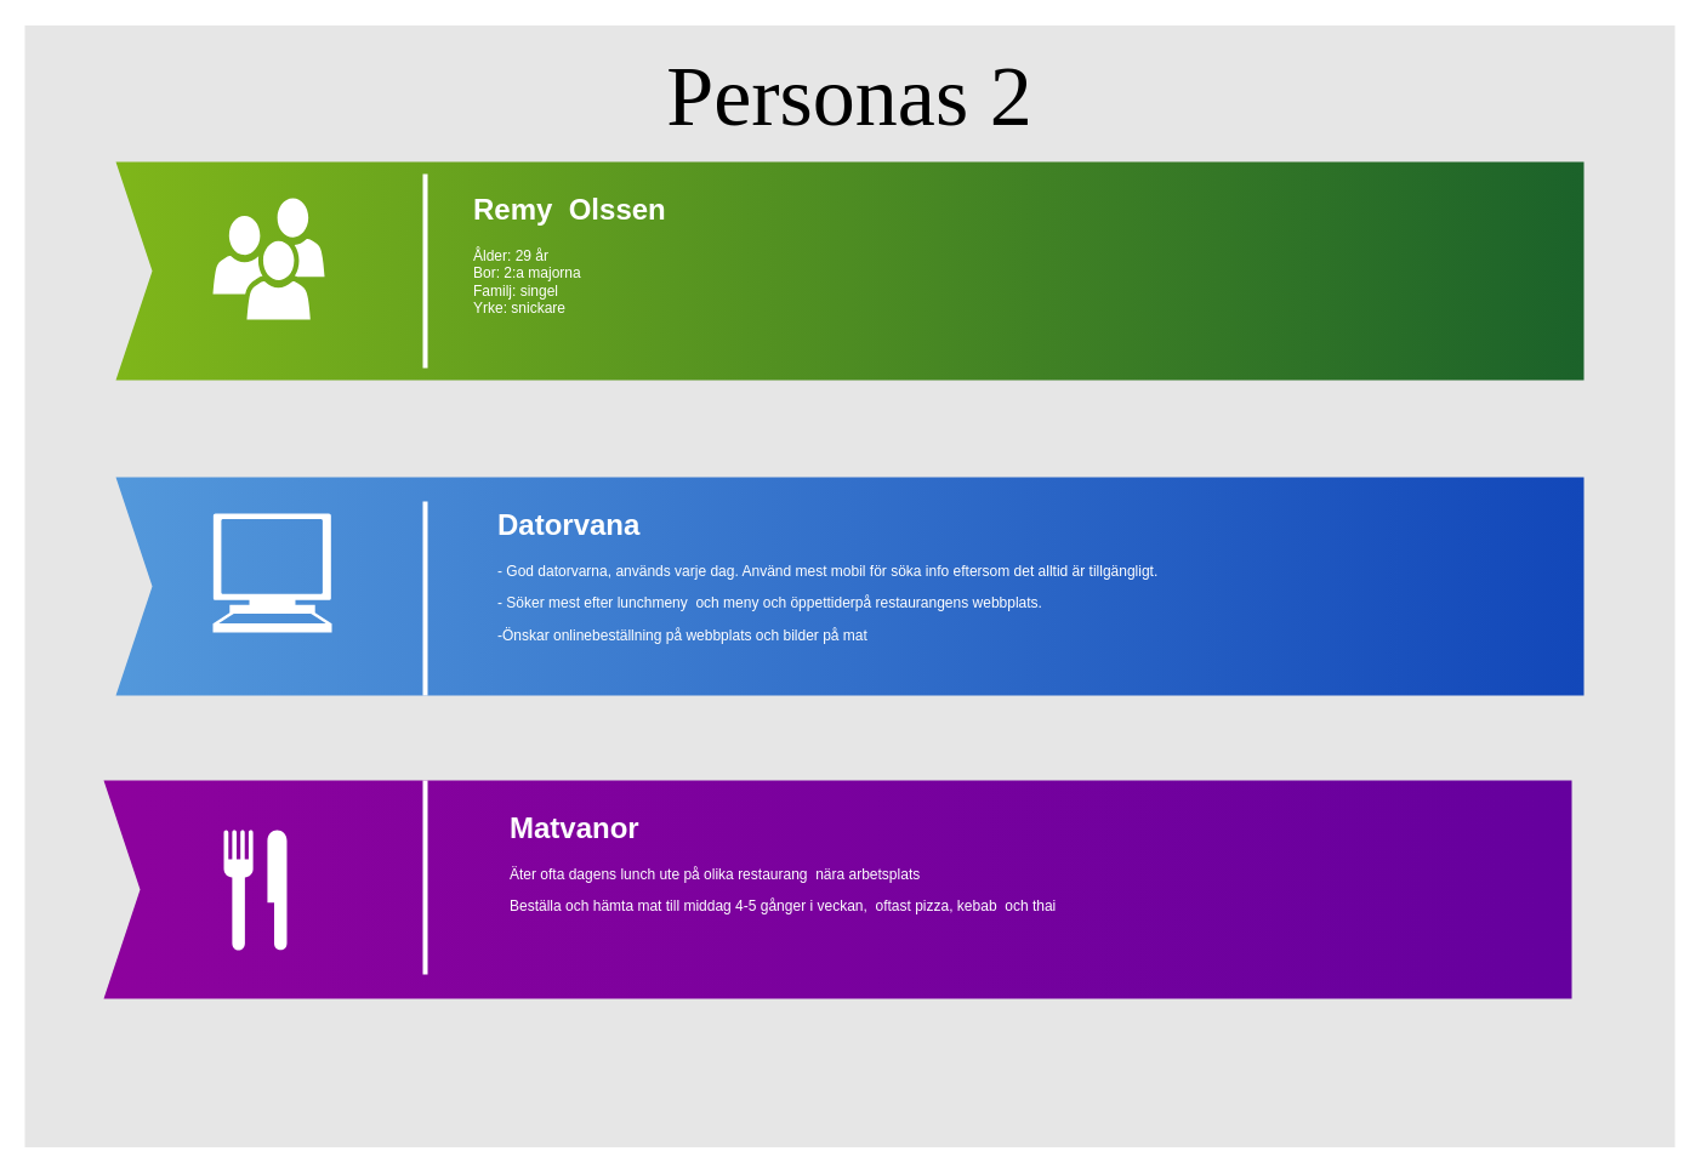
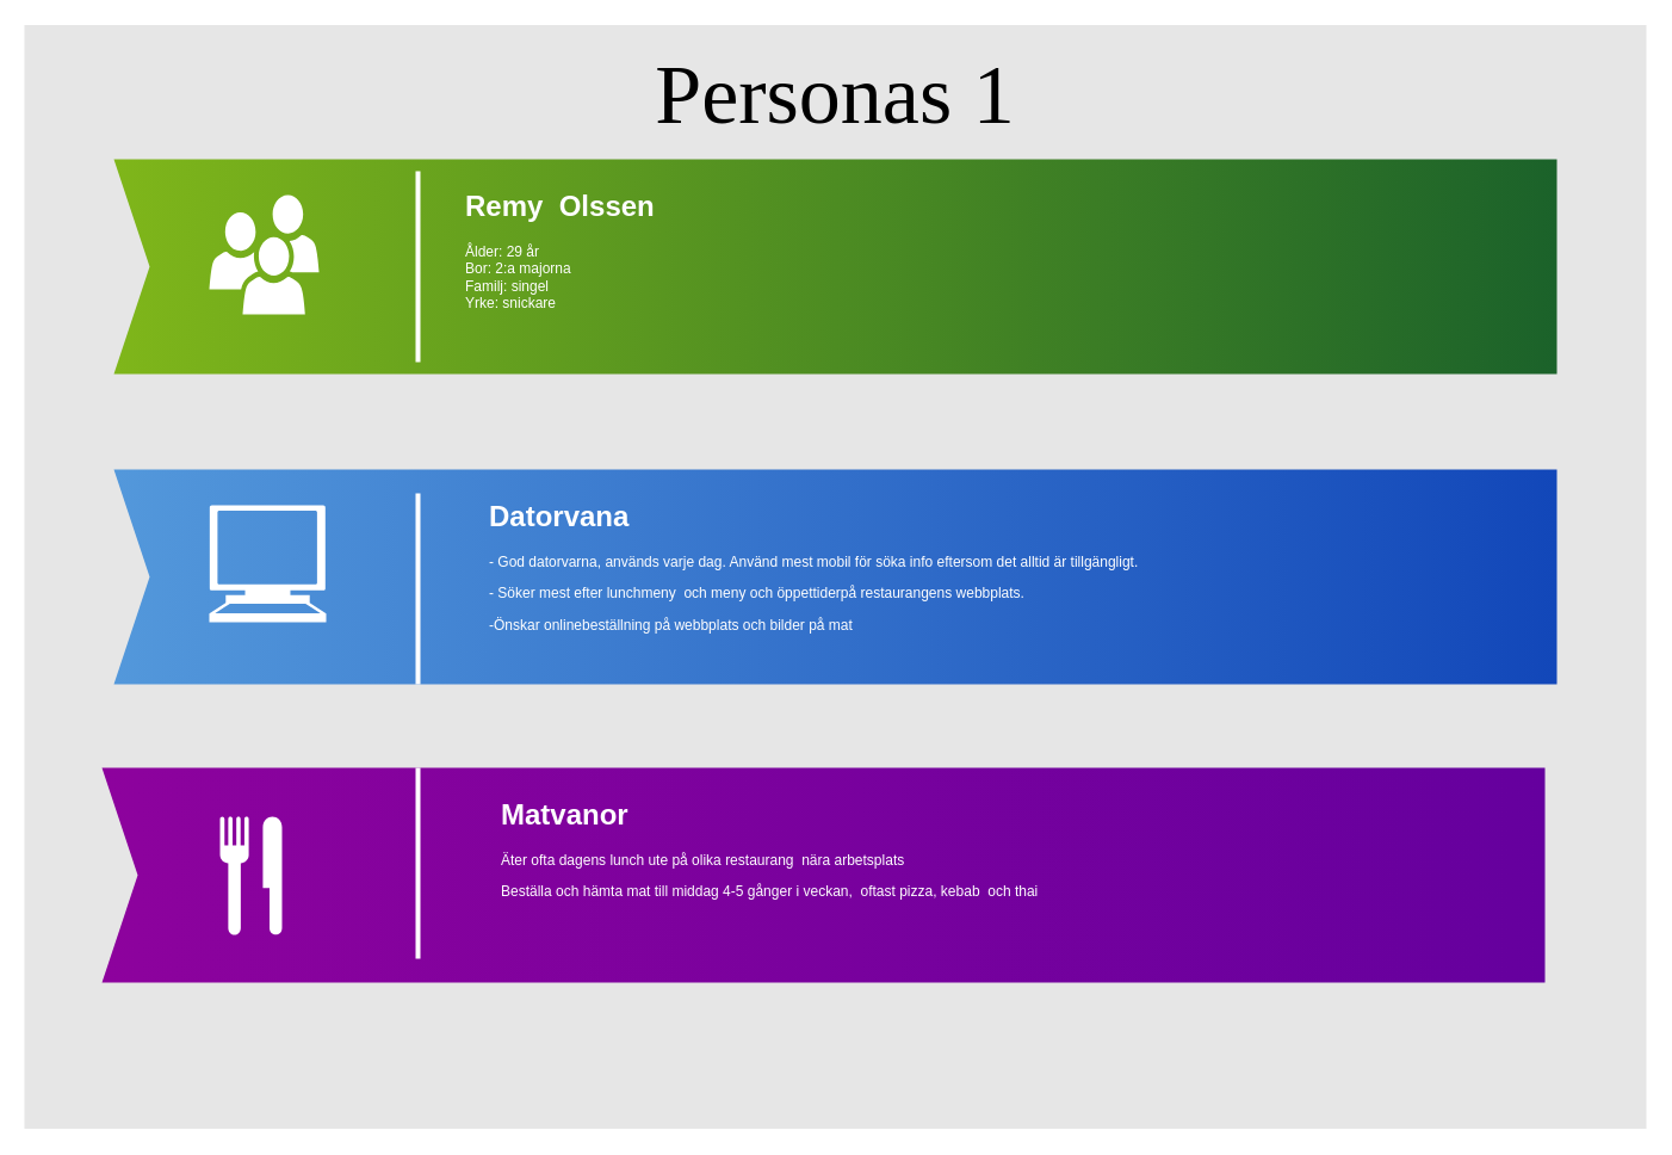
- <mxCell id="2" value="Personas 2" style="whiteSpace=wrap;html=1;rounded=0;shadow=0;dashed=0;strokeWidth=1;fillColor=#E6E6E6;fontFamily=Verdana;fontSize=70;strokeColor=none;verticalAlign=top;spacingTop=10;" vertex="1" parent="1"><mxGeometry x="20" y="20.5" width="1360" height="925" as="geometry" /></mxCell>
+ <mxCell id="2" value="Personas 1" style="whiteSpace=wrap;html=1;rounded=0;shadow=0;dashed=0;strokeWidth=1;fillColor=#E6E6E6;fontFamily=Verdana;fontSize=70;strokeColor=none;verticalAlign=top;spacingTop=10;" vertex="1" parent="1"><mxGeometry x="20" y="20.5" width="1360" height="925" as="geometry" /></mxCell>
